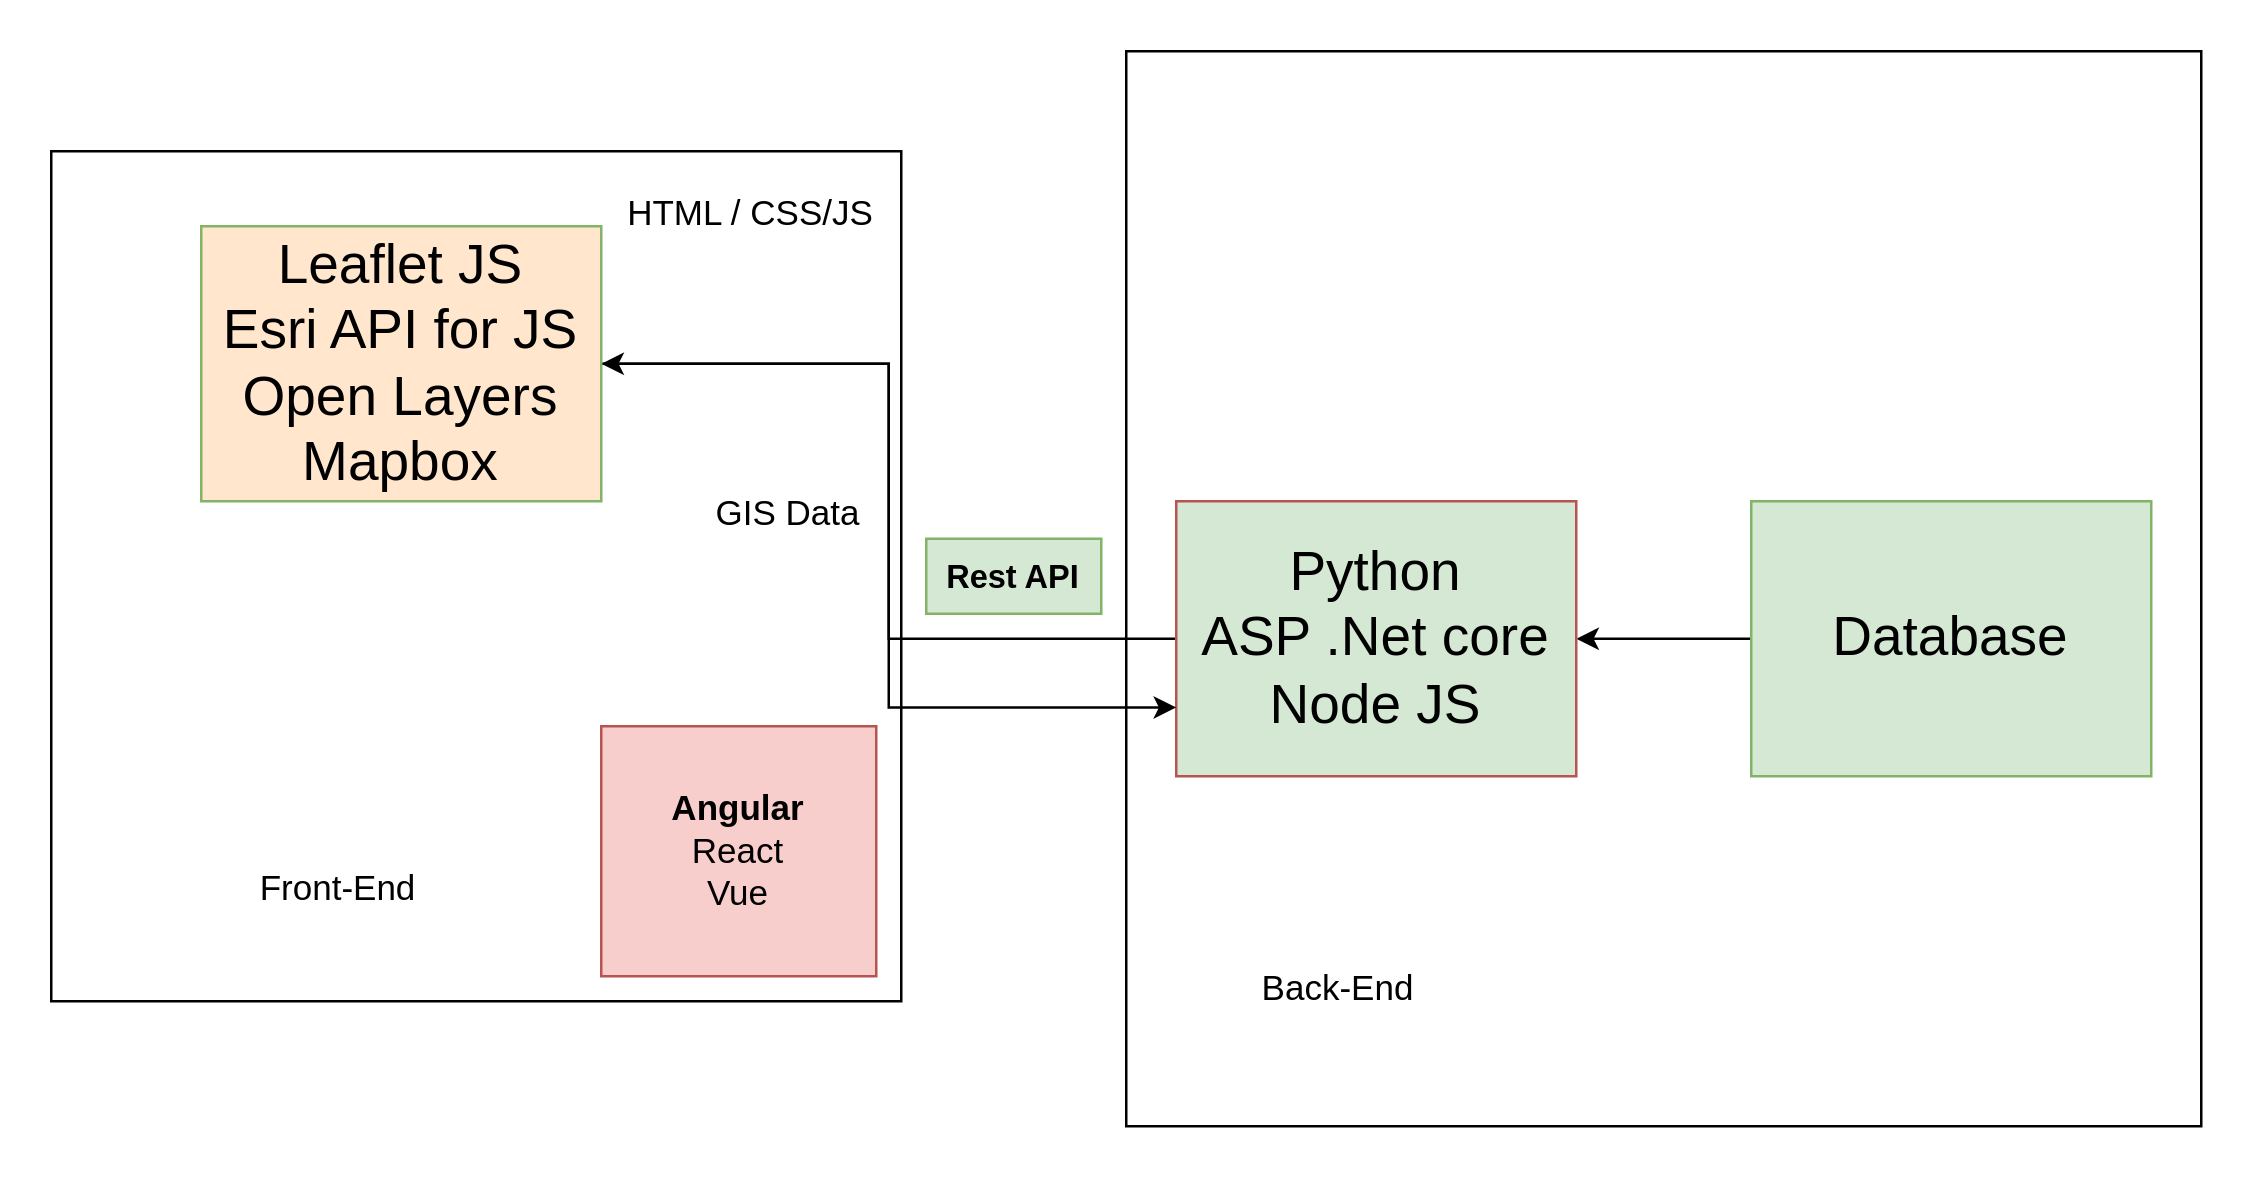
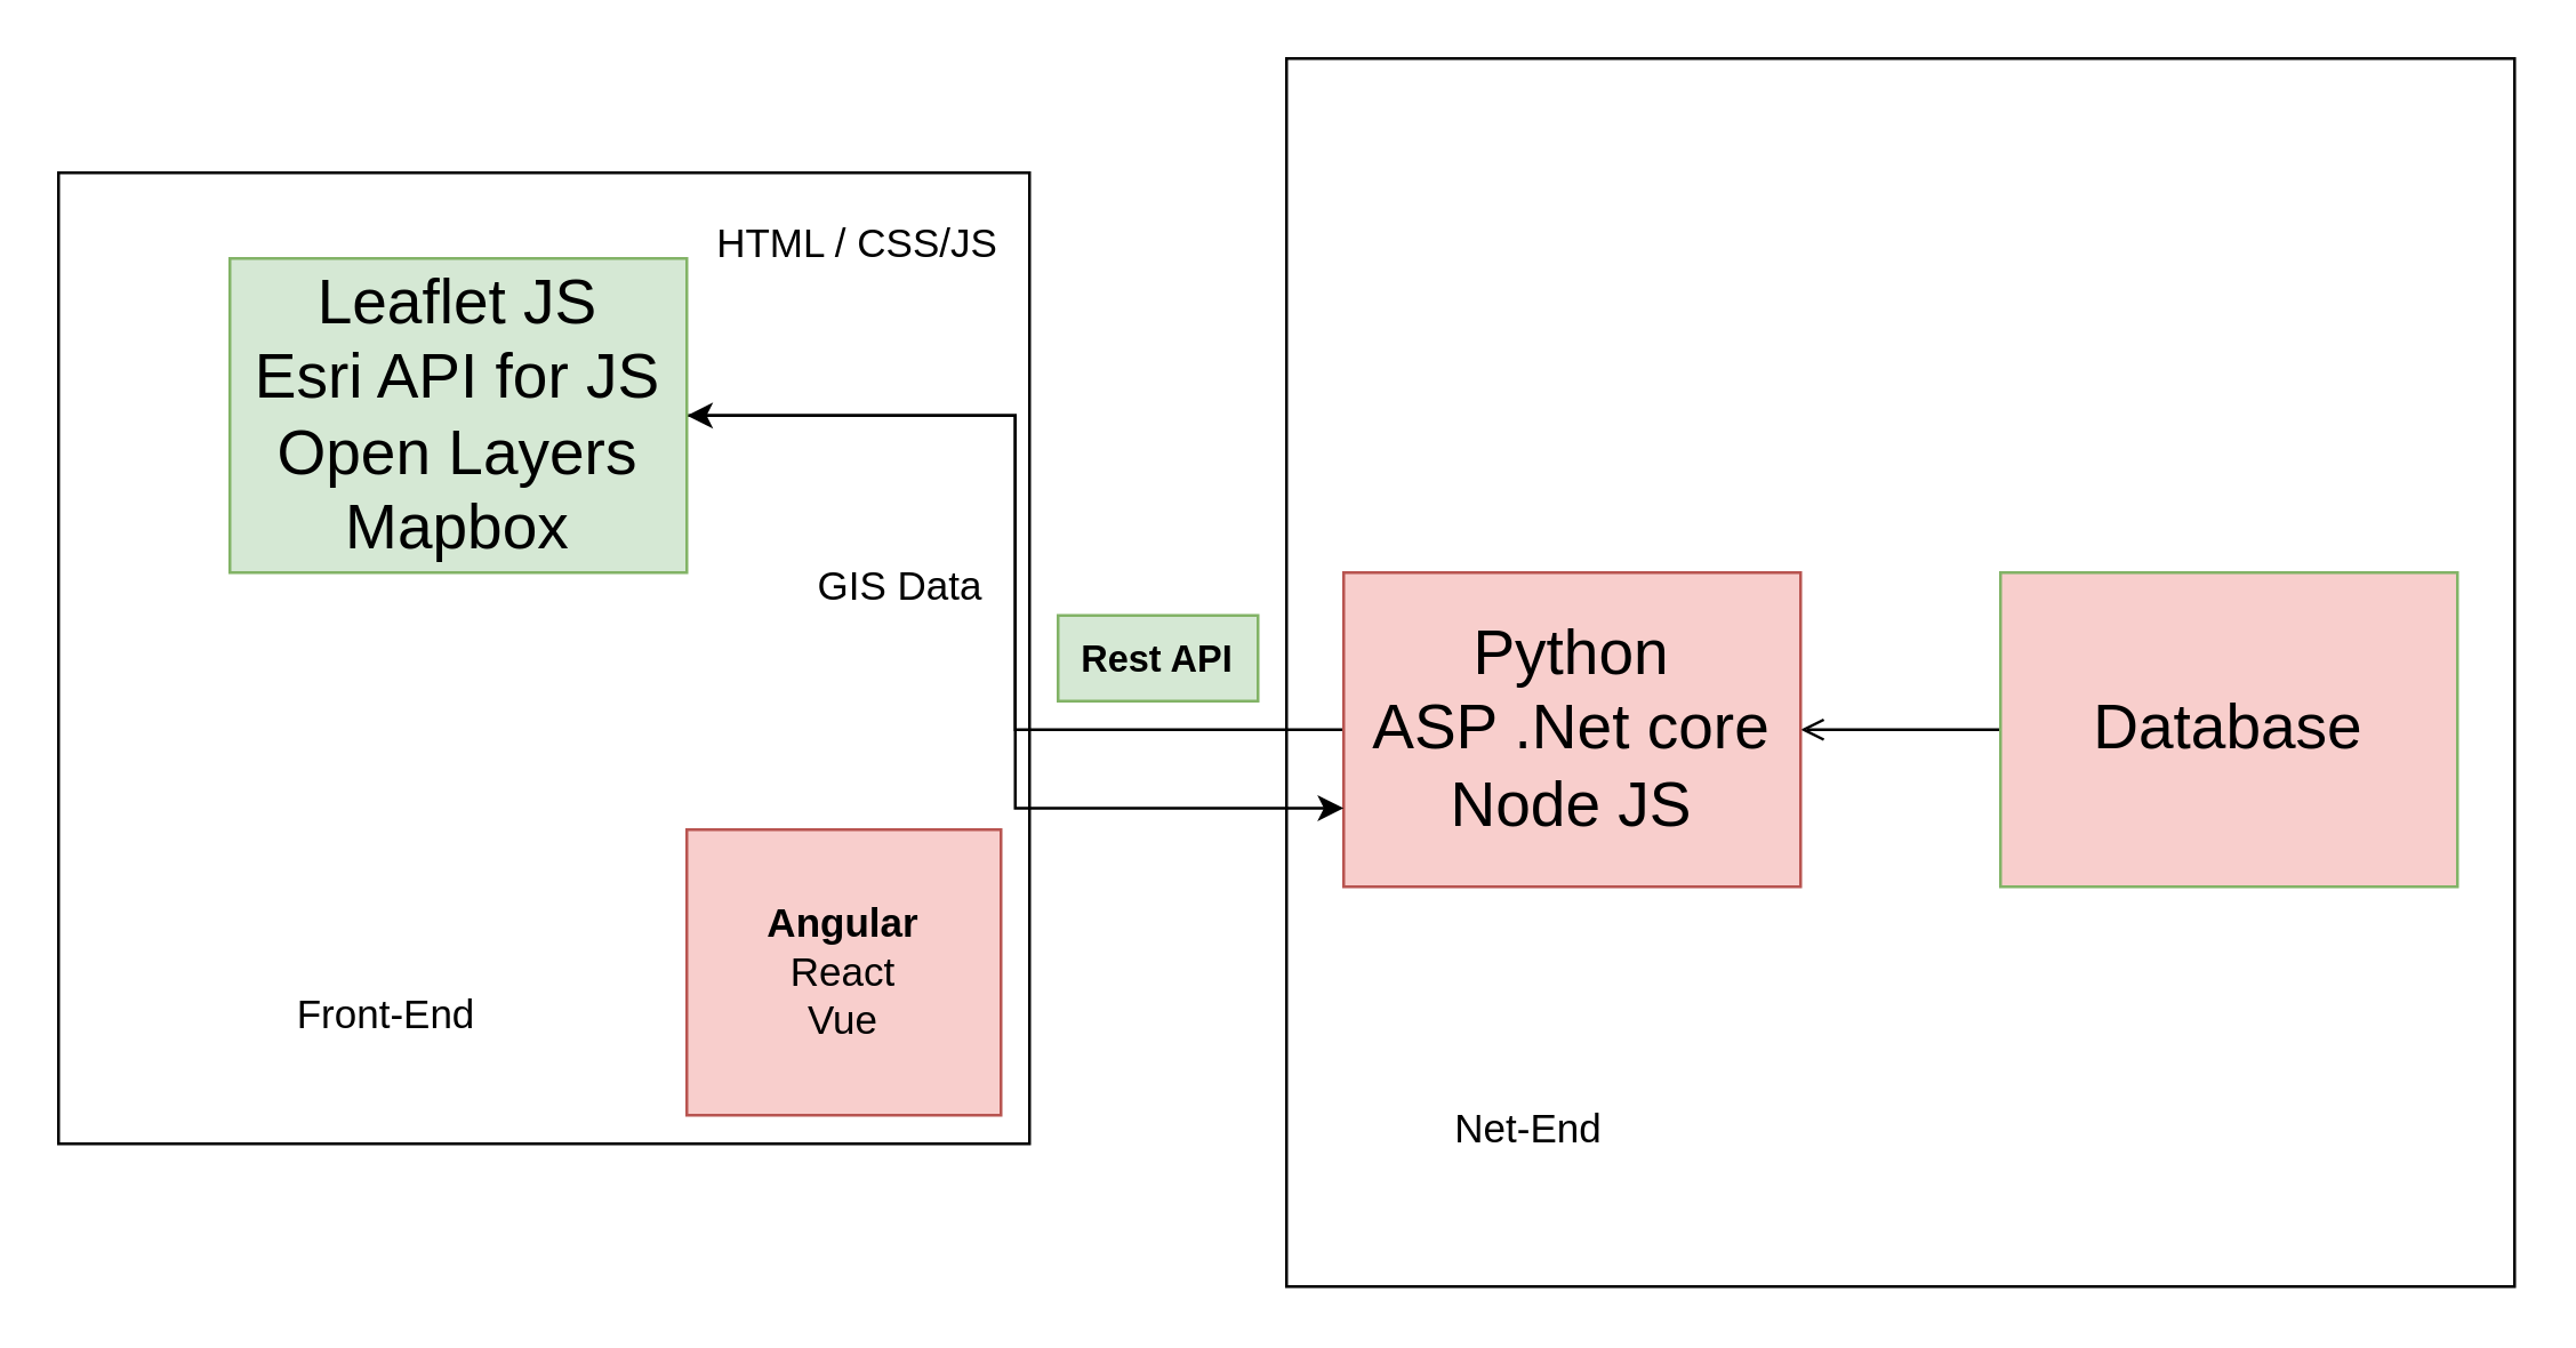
- <mxCell id="10" value="&lt;font style=&quot;font-size: 22px&quot;&gt;Leaflet JS&lt;br&gt;Esri API for JS&lt;br&gt;Open Layers&lt;br&gt;Mapbox&lt;br&gt;&lt;/font&gt;" style="rounded=0;whiteSpace=wrap;html=1;fontSize=22;fillColor=#ffe6cc;strokeColor=#82b366;" parent="1" vertex="1"><mxGeometry x="80" y="90" width="160" height="110" as="geometry" /></mxCell>
+ <mxCell id="10" value="&lt;font style=&quot;font-size: 22px&quot;&gt;Leaflet JS&lt;br&gt;Esri API for JS&lt;br&gt;Open Layers&lt;br&gt;Mapbox&lt;br&gt;&lt;/font&gt;" style="rounded=0;whiteSpace=wrap;html=1;fontSize=22;fillColor=#d5e8d4;strokeColor=#82b366;" parent="1" vertex="1"><mxGeometry x="80" y="90" width="160" height="110" as="geometry" /></mxCell>
- <mxCell id="8" value="&lt;font style=&quot;font-size: 22px&quot;&gt;Python&lt;br&gt;ASP .Net core&lt;br&gt;Node JS&lt;br&gt;&lt;/font&gt;" style="rounded=0;whiteSpace=wrap;html=1;fontSize=22;fillColor=#d5e8d4;strokeColor=#b85450;" parent="1" vertex="1"><mxGeometry x="470" y="200" width="160" height="110" as="geometry" /></mxCell>
+ <mxCell id="8" value="&lt;font style=&quot;font-size: 22px&quot;&gt;Python&lt;br&gt;ASP .Net core&lt;br&gt;Node JS&lt;br&gt;&lt;/font&gt;" style="rounded=0;whiteSpace=wrap;html=1;fontSize=22;fillColor=#f8cecc;strokeColor=#b85450;" parent="1" vertex="1"><mxGeometry x="470" y="200" width="160" height="110" as="geometry" /></mxCell>
- <mxCell id="4" style="edgeStyle=orthogonalEdgeStyle;rounded=0;orthogonalLoop=1;jettySize=auto;html=1;exitX=0;exitY=0.5;exitDx=0;exitDy=0;entryX=1;entryY=0.5;entryDx=0;entryDy=0;fontSize=14;" parent="1" source="5" target="8" edge="1"><mxGeometry relative="1" as="geometry" /></mxCell>
+ <mxCell id="4" style="edgeStyle=orthogonalEdgeStyle;rounded=0;orthogonalLoop=1;jettySize=auto;html=1;exitX=0;exitY=0.5;exitDx=0;exitDy=0;entryX=1;entryY=0.5;entryDx=0;entryDy=0;fontSize=14;endArrow=open;" parent="1" source="5" target="8" edge="1"><mxGeometry relative="1" as="geometry" /></mxCell>
- <mxCell id="5" value="&lt;font style=&quot;font-size: 22px;&quot;&gt;Database&lt;/font&gt;" style="rounded=0;whiteSpace=wrap;html=1;fontSize=22;fillColor=#d5e8d4;strokeColor=#82b366;" parent="1" vertex="1"><mxGeometry x="700" y="200" width="160" height="110" as="geometry" /></mxCell>
+ <mxCell id="5" value="&lt;font style=&quot;font-size: 22px;&quot;&gt;Database&lt;/font&gt;" style="rounded=0;whiteSpace=wrap;html=1;fontSize=22;fillColor=#f8cecc;strokeColor=#82b366;" parent="1" vertex="1"><mxGeometry x="700" y="200" width="160" height="110" as="geometry" /></mxCell>
- <mxCell id="6" value="Back-End" style="text;html=1;strokeColor=none;fillColor=none;align=center;verticalAlign=middle;whiteSpace=wrap;rounded=0;fontSize=14;" parent="1" vertex="1"><mxGeometry x="480" y="370" width="110" height="50" as="geometry" /></mxCell>
+ <mxCell id="6" value="Net-End" style="text;html=1;strokeColor=none;fillColor=none;align=center;verticalAlign=middle;whiteSpace=wrap;rounded=0;fontSize=14;" parent="1" vertex="1"><mxGeometry x="480" y="370" width="110" height="50" as="geometry" /></mxCell>
